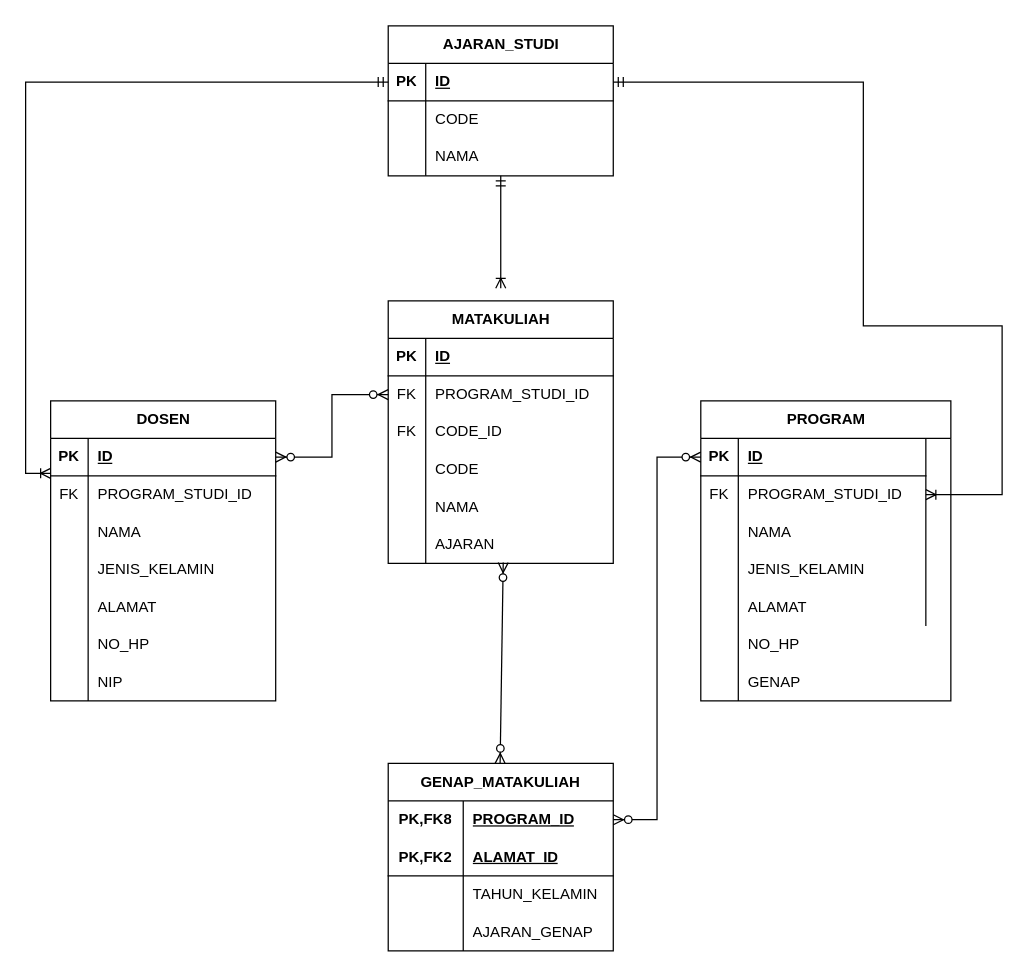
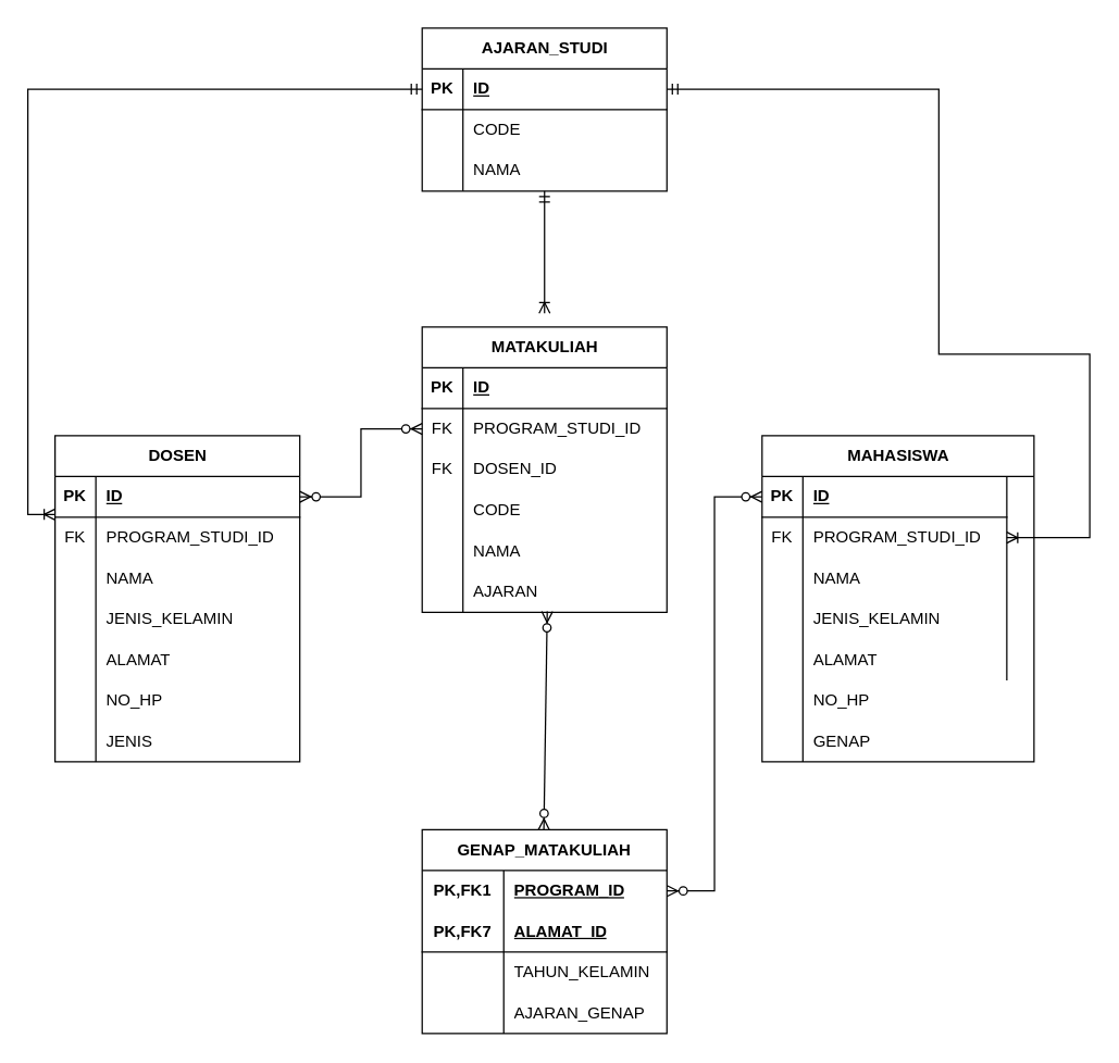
- <mxCell id="34" value="PROGRAM" style="shape=table;startSize=30;container=1;collapsible=1;childLayout=tableLayout;fixedRows=1;rowLines=0;fontStyle=1;align=center;resizeLast=1;html=1;" parent="1" vertex="1"><mxGeometry x="560" y="320" width="200" height="240" as="geometry"><mxRectangle x="310" y="180" width="150" height="30" as="alternateBounds" /></mxGeometry></mxCell>
+ <mxCell id="34" value="MAHASISWA" style="shape=table;startSize=30;container=1;collapsible=1;childLayout=tableLayout;fixedRows=1;rowLines=0;fontStyle=1;align=center;resizeLast=1;html=1;" parent="1" vertex="1"><mxGeometry x="560" y="320" width="200" height="240" as="geometry"><mxRectangle x="310" y="180" width="150" height="30" as="alternateBounds" /></mxGeometry></mxCell>
- <mxCell id="66" value="CODE_ID" style="shape=partialRectangle;connectable=0;fillColor=none;top=0;left=0;bottom=0;right=0;align=left;spacingLeft=6;overflow=hidden;whiteSpace=wrap;html=1;" vertex="1" parent="64"><mxGeometry x="30" width="150" height="30" as="geometry"><mxRectangle width="150" height="30" as="alternateBounds" /></mxGeometry></mxCell>
+ <mxCell id="66" value="DOSEN_ID" style="shape=partialRectangle;connectable=0;fillColor=none;top=0;left=0;bottom=0;right=0;align=left;spacingLeft=6;overflow=hidden;whiteSpace=wrap;html=1;" vertex="1" parent="64"><mxGeometry x="30" width="150" height="30" as="geometry"><mxRectangle width="150" height="30" as="alternateBounds" /></mxGeometry></mxCell>
- <mxCell id="33" value="NIP" style="shape=partialRectangle;connectable=0;fillColor=none;top=0;left=0;bottom=0;right=0;align=left;spacingLeft=6;overflow=hidden;whiteSpace=wrap;html=1;" parent="31" vertex="1"><mxGeometry x="30" width="150" height="30" as="geometry"><mxRectangle width="150" height="30" as="alternateBounds" /></mxGeometry></mxCell>
+ <mxCell id="33" value="JENIS" style="shape=partialRectangle;connectable=0;fillColor=none;top=0;left=0;bottom=0;right=0;align=left;spacingLeft=6;overflow=hidden;whiteSpace=wrap;html=1;" parent="31" vertex="1"><mxGeometry x="30" width="150" height="30" as="geometry"><mxRectangle width="150" height="30" as="alternateBounds" /></mxGeometry></mxCell>
- <mxCell id="78" value="PK,FK8" style="shape=partialRectangle;connectable=0;fillColor=none;top=0;left=0;bottom=0;right=0;fontStyle=1;overflow=hidden;html=1;whiteSpace=wrap;" parent="77" vertex="1"><mxGeometry width="60" height="30" as="geometry"><mxRectangle width="60" height="30" as="alternateBounds" /></mxGeometry></mxCell>
+ <mxCell id="78" value="PK,FK1" style="shape=partialRectangle;connectable=0;fillColor=none;top=0;left=0;bottom=0;right=0;fontStyle=1;overflow=hidden;html=1;whiteSpace=wrap;" parent="77" vertex="1"><mxGeometry width="60" height="30" as="geometry"><mxRectangle width="60" height="30" as="alternateBounds" /></mxGeometry></mxCell>
- <mxCell id="81" value="PK,FK2" style="shape=partialRectangle;connectable=0;fillColor=none;top=0;left=0;bottom=0;right=0;fontStyle=1;overflow=hidden;html=1;whiteSpace=wrap;" parent="80" vertex="1"><mxGeometry width="60" height="30" as="geometry"><mxRectangle width="60" height="30" as="alternateBounds" /></mxGeometry></mxCell>
+ <mxCell id="81" value="PK,FK7" style="shape=partialRectangle;connectable=0;fillColor=none;top=0;left=0;bottom=0;right=0;fontStyle=1;overflow=hidden;html=1;whiteSpace=wrap;" parent="80" vertex="1"><mxGeometry width="60" height="30" as="geometry"><mxRectangle width="60" height="30" as="alternateBounds" /></mxGeometry></mxCell>
